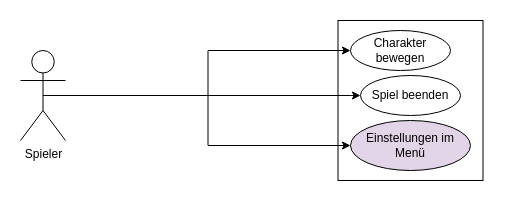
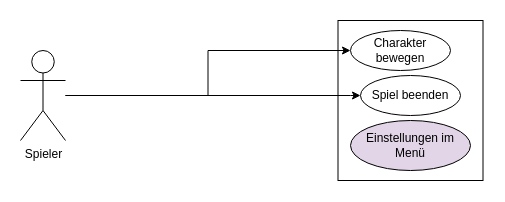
- <mxCell id="3" style="edgeStyle=orthogonalEdgeStyle;rounded=0;orthogonalLoop=1;jettySize=auto;html=1;exitX=0.5;exitY=0.5;exitDx=0;exitDy=0;exitPerimeter=0;entryX=0;entryY=0.5;entryDx=0;entryDy=0;" edge="1" parent="1" source="6" target="9"><mxGeometry relative="1" as="geometry" /></mxCell>
